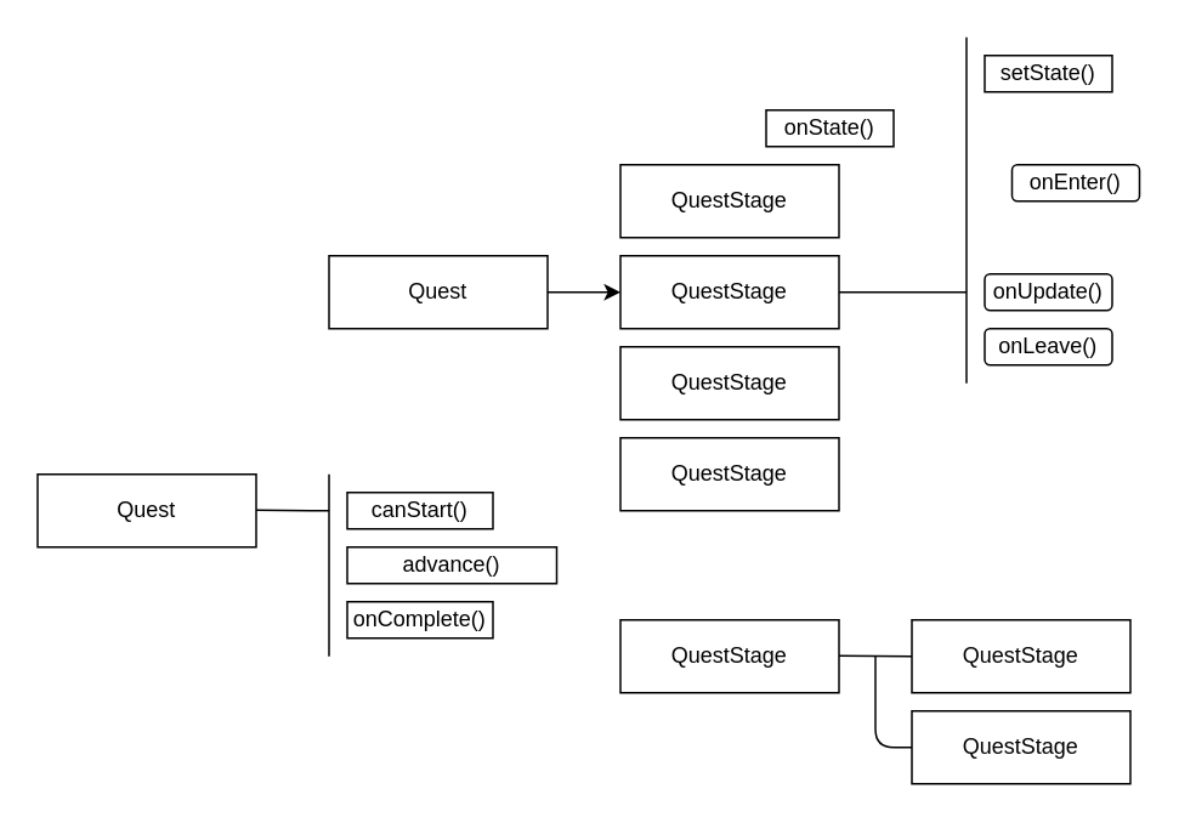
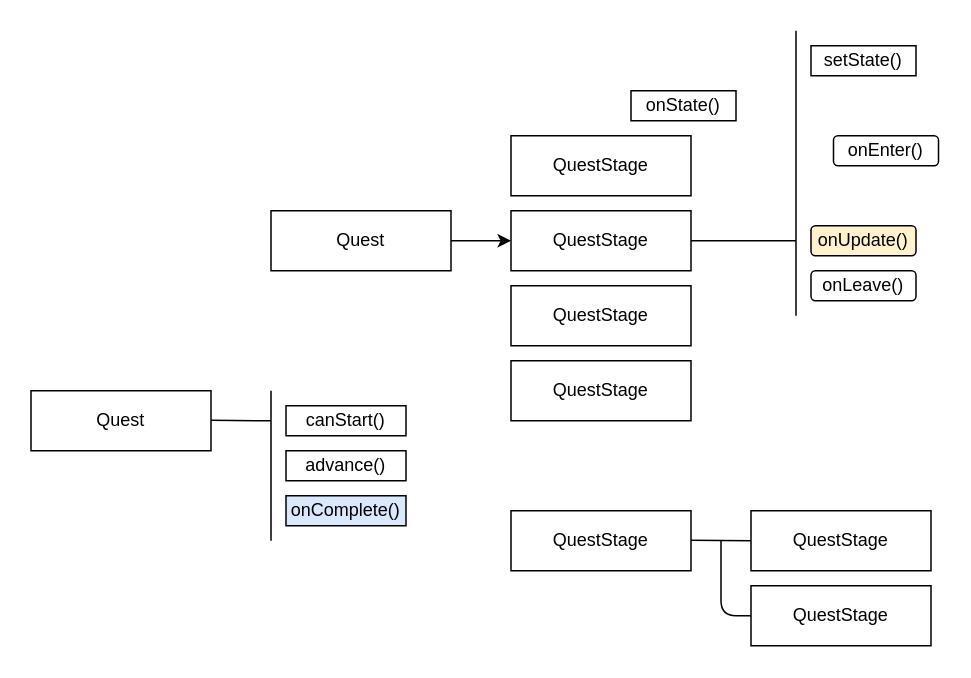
- <mxCell id="10" value="onUpdate()" style="rounded=1;whiteSpace=wrap;html=1;" vertex="1" parent="1"><mxGeometry x="540" y="150" width="70" height="20" as="geometry" /></mxCell>
+ <mxCell id="10" value="onUpdate()" style="rounded=1;whiteSpace=wrap;html=1;fillColor=#fff2cc;" vertex="1" parent="1"><mxGeometry x="540" y="150" width="70" height="20" as="geometry" /></mxCell>
- <mxCell id="25" value="advance()" style="rounded=0;whiteSpace=wrap;html=1;" vertex="1" parent="1"><mxGeometry x="190" y="300" width="115" height="20" as="geometry" /></mxCell>
+ <mxCell id="25" value="advance()" style="rounded=0;whiteSpace=wrap;html=1;" vertex="1" parent="1"><mxGeometry x="190" y="300" width="80" height="20" as="geometry" /></mxCell>
- <mxCell id="23" value="onComplete()" style="rounded=0;whiteSpace=wrap;html=1;" vertex="1" parent="1"><mxGeometry x="190" y="330" width="80" height="20" as="geometry" /></mxCell>
+ <mxCell id="23" value="onComplete()" style="rounded=0;whiteSpace=wrap;html=1;fillColor=#dae8fc;" vertex="1" parent="1"><mxGeometry x="190" y="330" width="80" height="20" as="geometry" /></mxCell>
